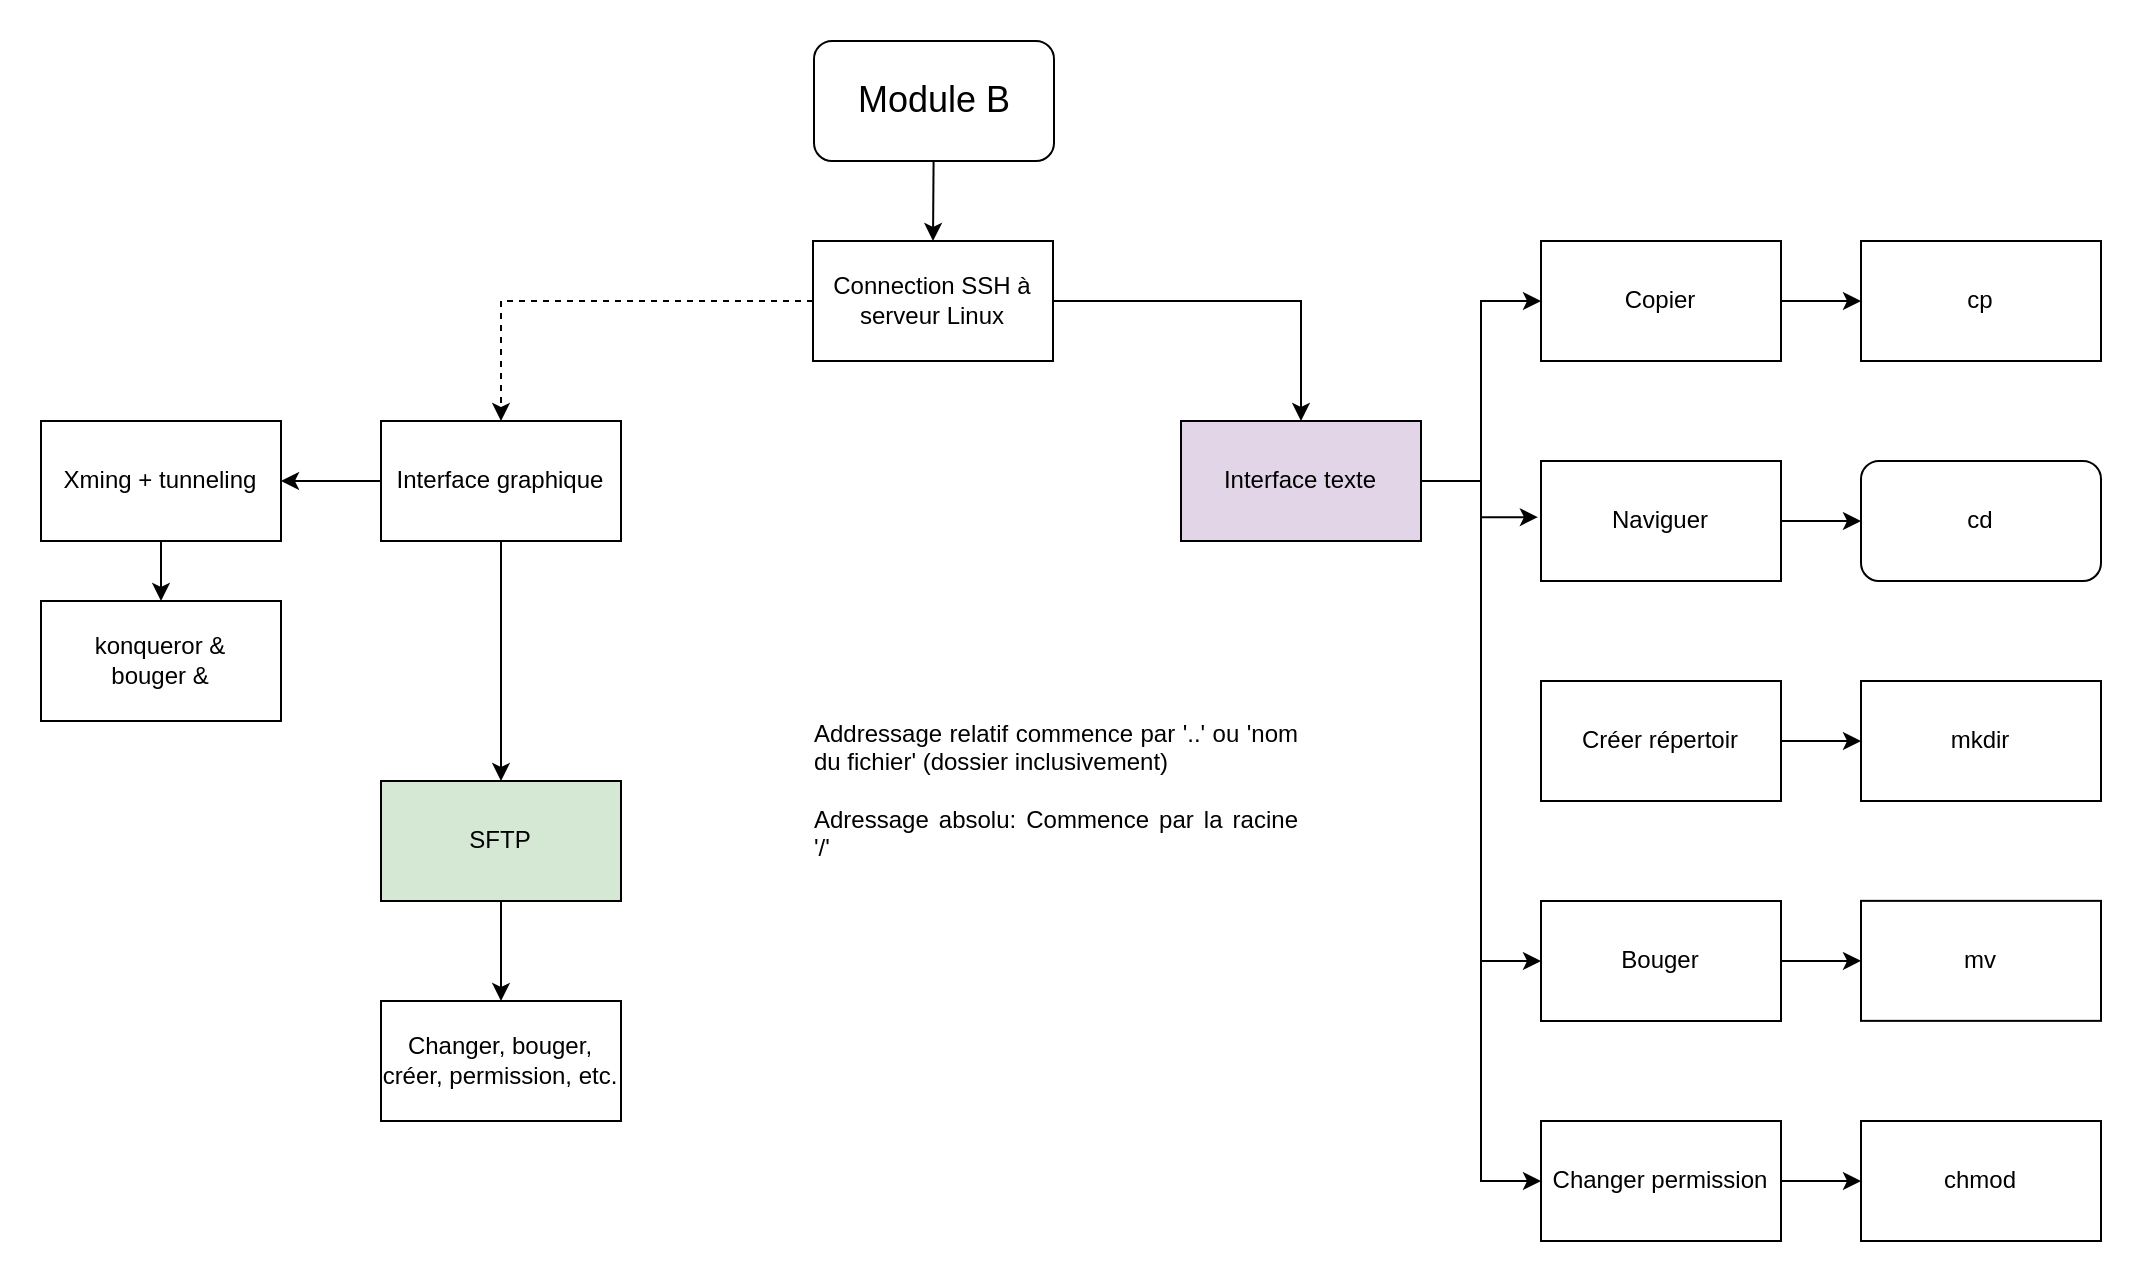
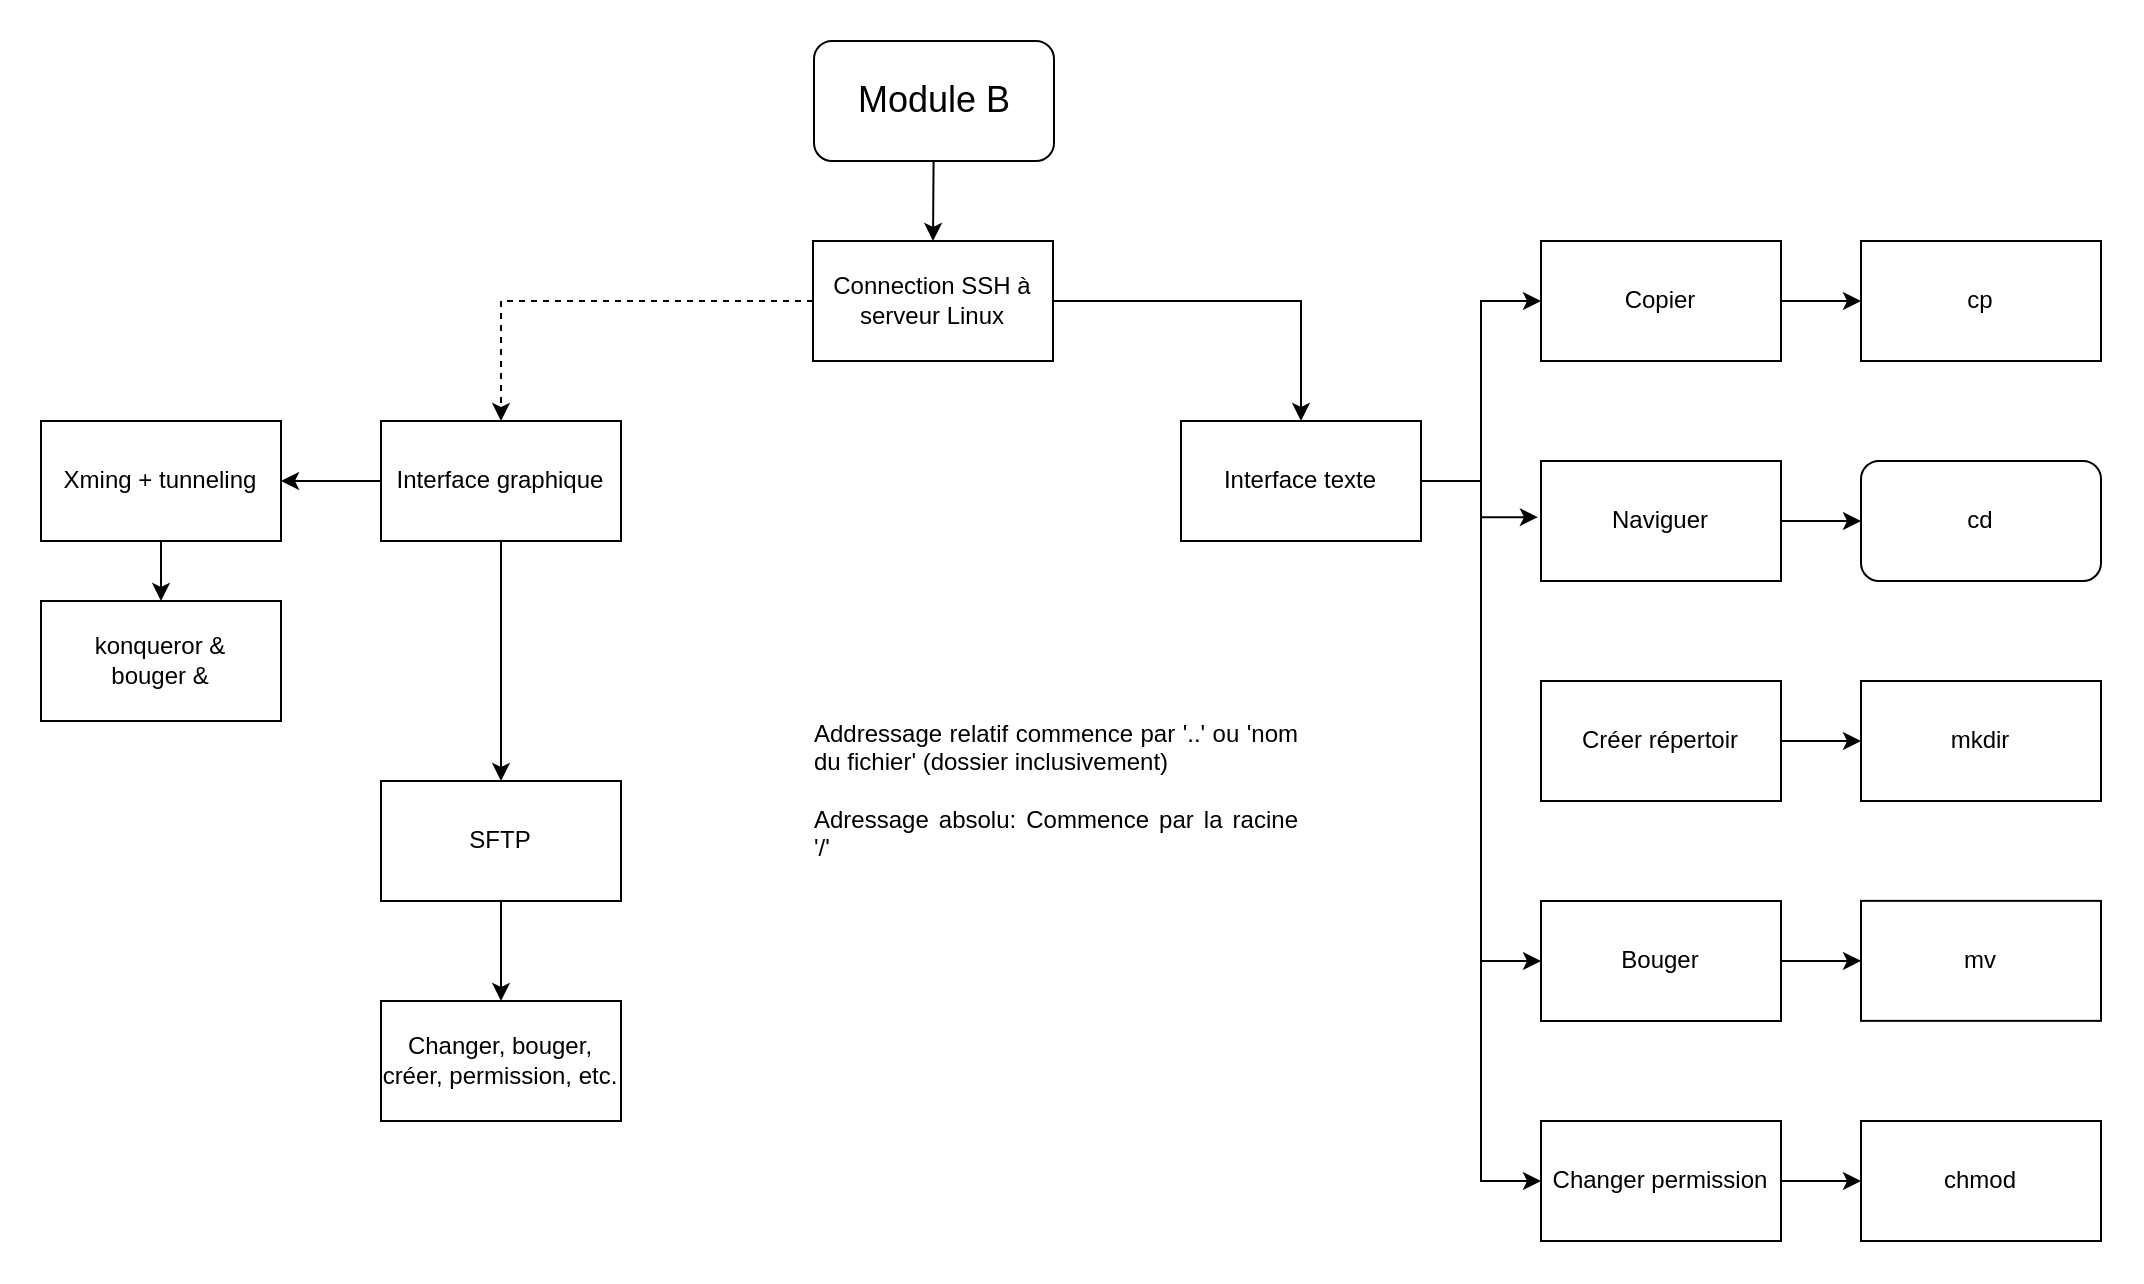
- <mxCell id="24" value="Interface texte" style="rounded=0;whiteSpace=wrap;html=1;fillColor=#e1d5e7;" vertex="1" parent="1"><mxGeometry x="590" y="210" width="120" height="60" as="geometry" /></mxCell>
+ <mxCell id="24" value="Interface texte" style="rounded=0;whiteSpace=wrap;html=1;" vertex="1" parent="1"><mxGeometry x="590" y="210" width="120" height="60" as="geometry" /></mxCell>
- <mxCell id="29" value="SFTP" style="rounded=0;whiteSpace=wrap;html=1;fillColor=#d5e8d4;" vertex="1" parent="1"><mxGeometry x="190" y="390" width="120" height="60" as="geometry" /></mxCell>
+ <mxCell id="29" value="SFTP" style="rounded=0;whiteSpace=wrap;html=1;" vertex="1" parent="1"><mxGeometry x="190" y="390" width="120" height="60" as="geometry" /></mxCell>
